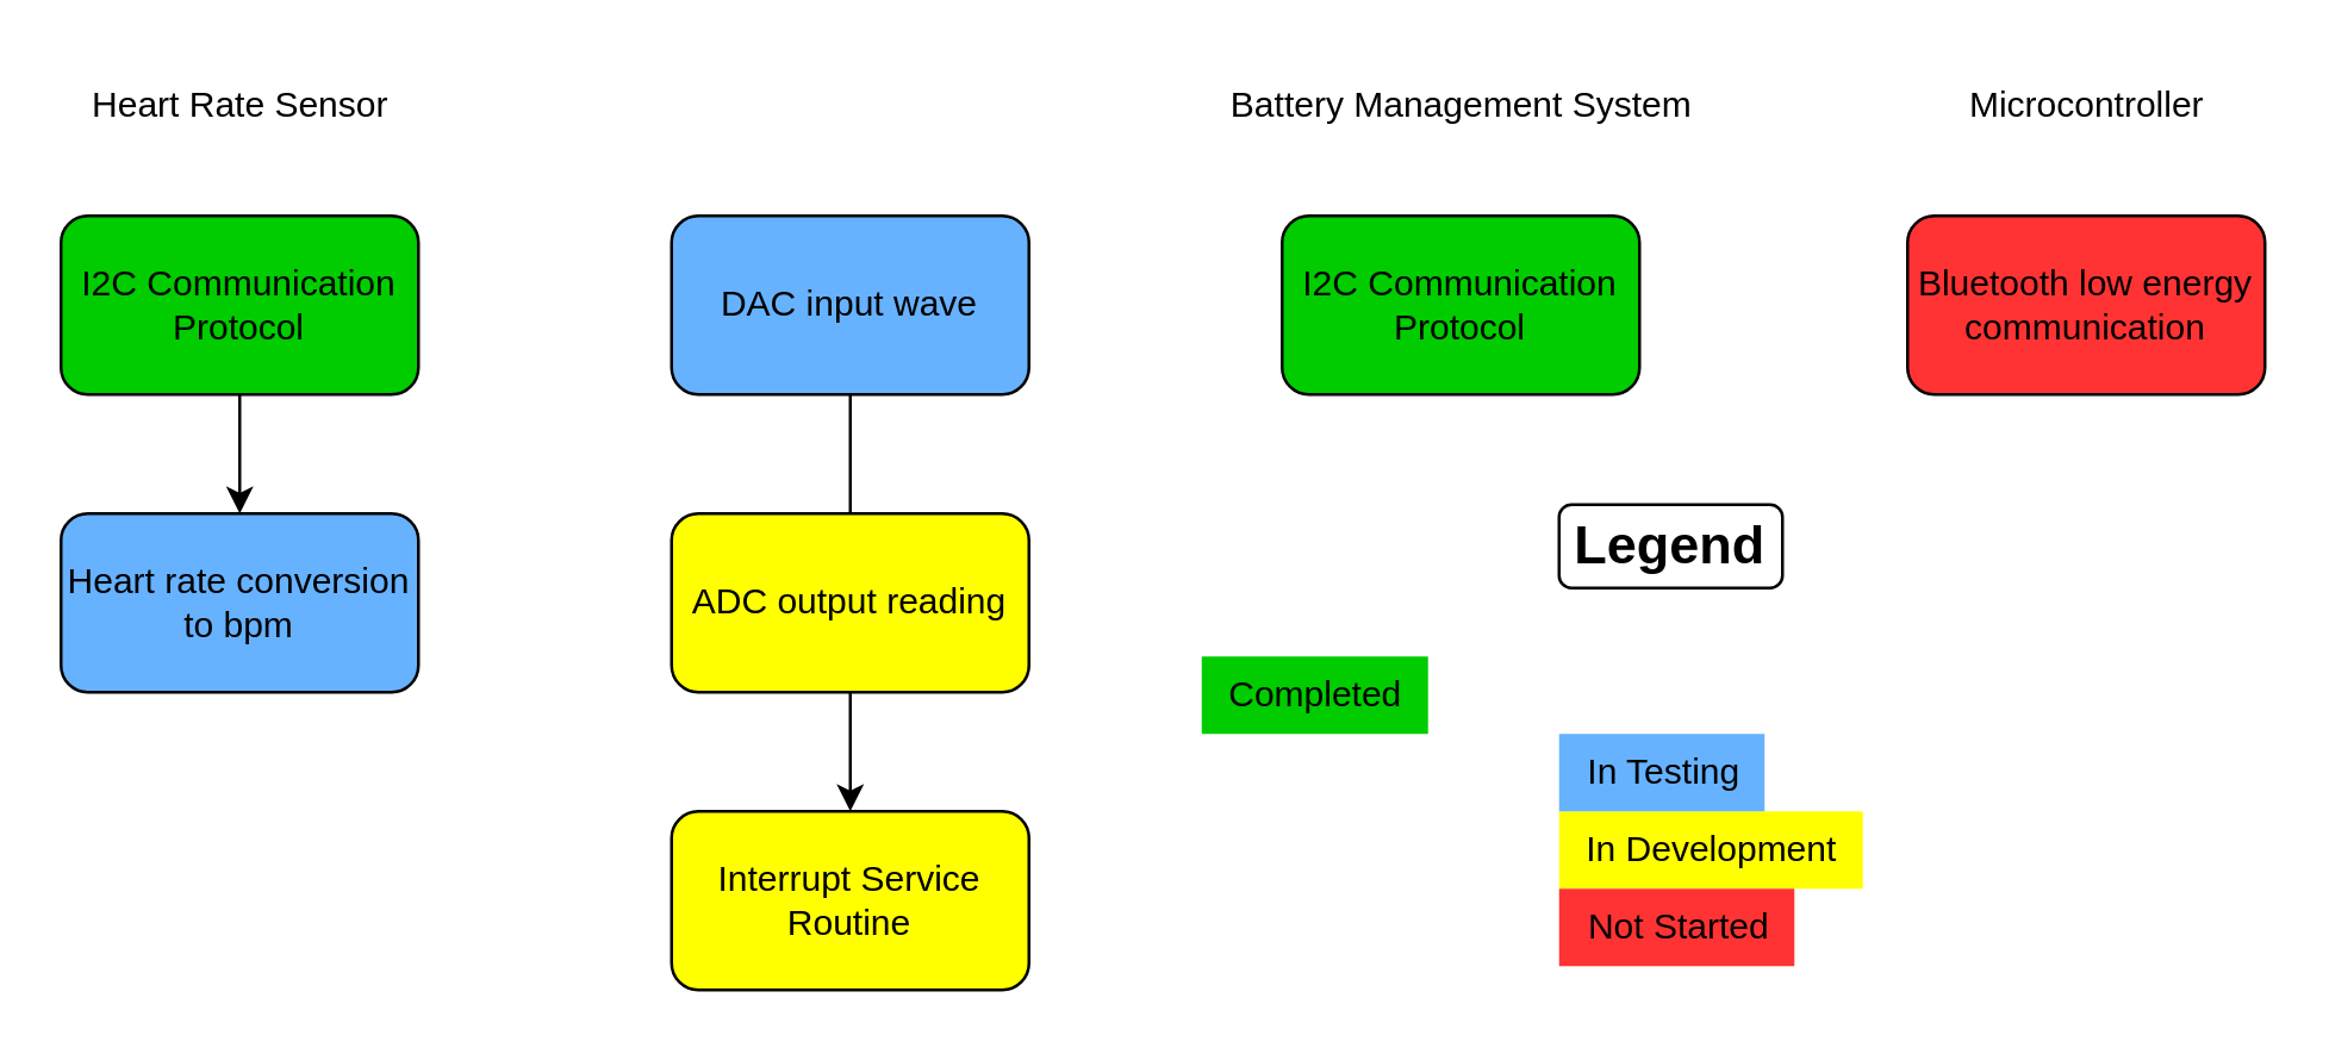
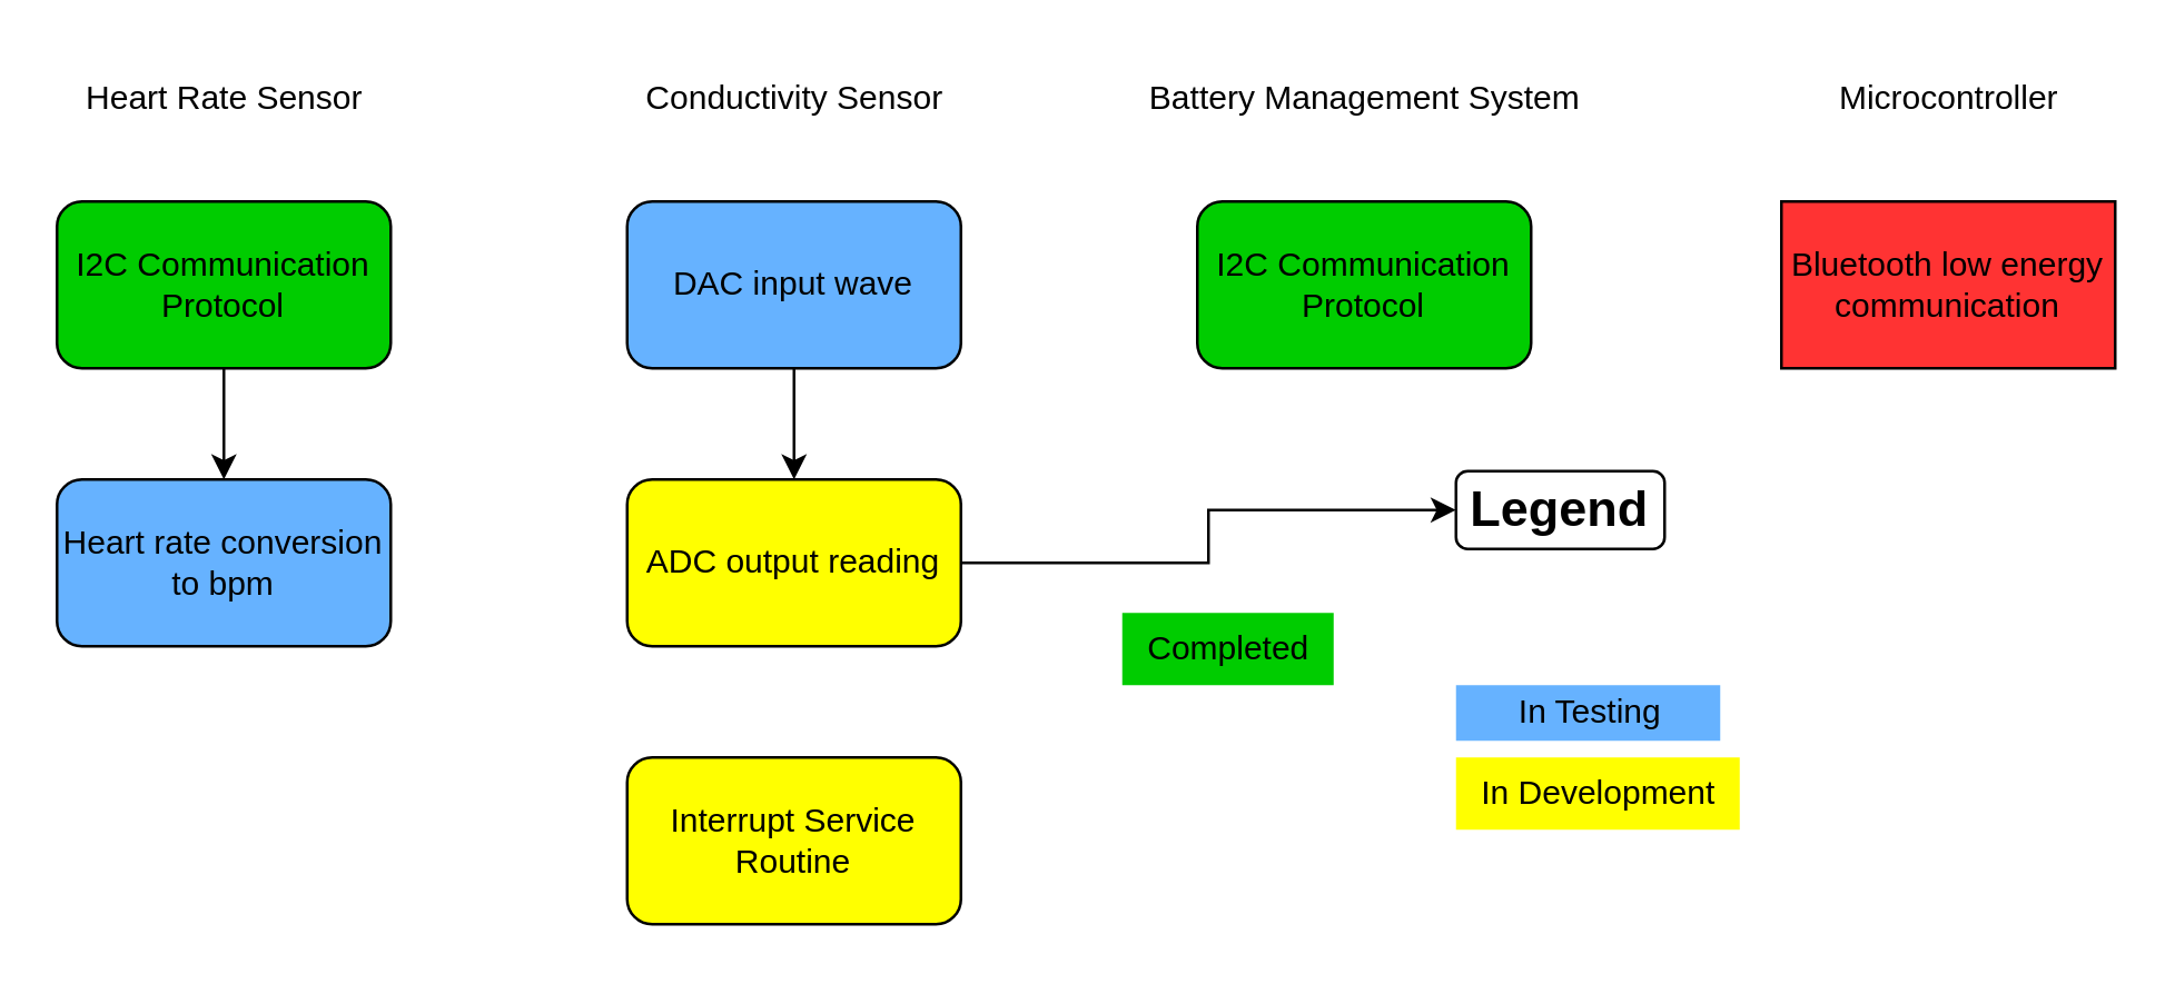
+ <mxCell id="6" value="Conductivity Sensor" style="text;html=1;align=center;verticalAlign=middle;resizable=0;points=[];autosize=1;strokeColor=none;fillColor=none;" vertex="1" parent="1"><mxGeometry x="220" y="20" width="130" height="30" as="geometry" /></mxCell>
- <mxCell id="14" value="Bluetooth low energy communication" style="rounded=1;whiteSpace=wrap;html=1;fillColor=light-dark(#FF3333,var(--ge-dark-color, #121212));" vertex="1" parent="1"><mxGeometry x="640" y="72" width="120" height="60" as="geometry" /></mxCell>
+ <mxCell id="14" value="Bluetooth low energy communication" style="whiteSpace=wrap;html=1;fillColor=light-dark(#FF3333,var(--ge-dark-color, #121212));rounded=0;" vertex="1" parent="1"><mxGeometry x="640" y="72" width="120" height="60" as="geometry" /></mxCell>
- <mxCell id="7" value="" style="edgeStyle=orthogonalEdgeStyle;rounded=0;orthogonalLoop=1;jettySize=auto;html=1;endArrow=none;" edge="1" parent="1" source="8" target="10"><mxGeometry relative="1" as="geometry" /></mxCell>
+ <mxCell id="7" value="" style="edgeStyle=orthogonalEdgeStyle;rounded=0;orthogonalLoop=1;jettySize=auto;html=1;" edge="1" parent="1" source="8" target="10"><mxGeometry relative="1" as="geometry" /></mxCell>
- <mxCell id="9" value="" style="edgeStyle=orthogonalEdgeStyle;rounded=0;orthogonalLoop=1;jettySize=auto;html=1;" edge="1" parent="1" source="10" target="13"><mxGeometry relative="1" as="geometry" /></mxCell>
+ <mxCell id="9" value="" style="edgeStyle=orthogonalEdgeStyle;rounded=0;orthogonalLoop=1;jettySize=auto;html=1;" edge="1" parent="1" source="10" target="20"><mxGeometry relative="1" as="geometry" /></mxCell>
- <mxCell id="18" value="In Testing" style="text;html=1;align=center;verticalAlign=middle;resizable=0;points=[];autosize=1;strokeColor=none;fillColor=#66B2FF;" vertex="1" parent="1"><mxGeometry x="523" y="246" width="69" height="26" as="geometry" /></mxCell>
+ <mxCell id="18" value="In Testing" style="text;html=1;align=center;verticalAlign=middle;resizable=0;points=[];autosize=1;strokeColor=none;fillColor=#66B2FF;" vertex="1" parent="1"><mxGeometry x="523" y="246" width="95" height="20" as="geometry" /></mxCell>
- <mxCell id="19" value="Not Started" style="text;html=1;align=center;verticalAlign=middle;resizable=0;points=[];autosize=1;strokeColor=none;fillColor=#FF3333;" vertex="1" parent="1"><mxGeometry x="523" y="298" width="79" height="26" as="geometry" /></mxCell>
